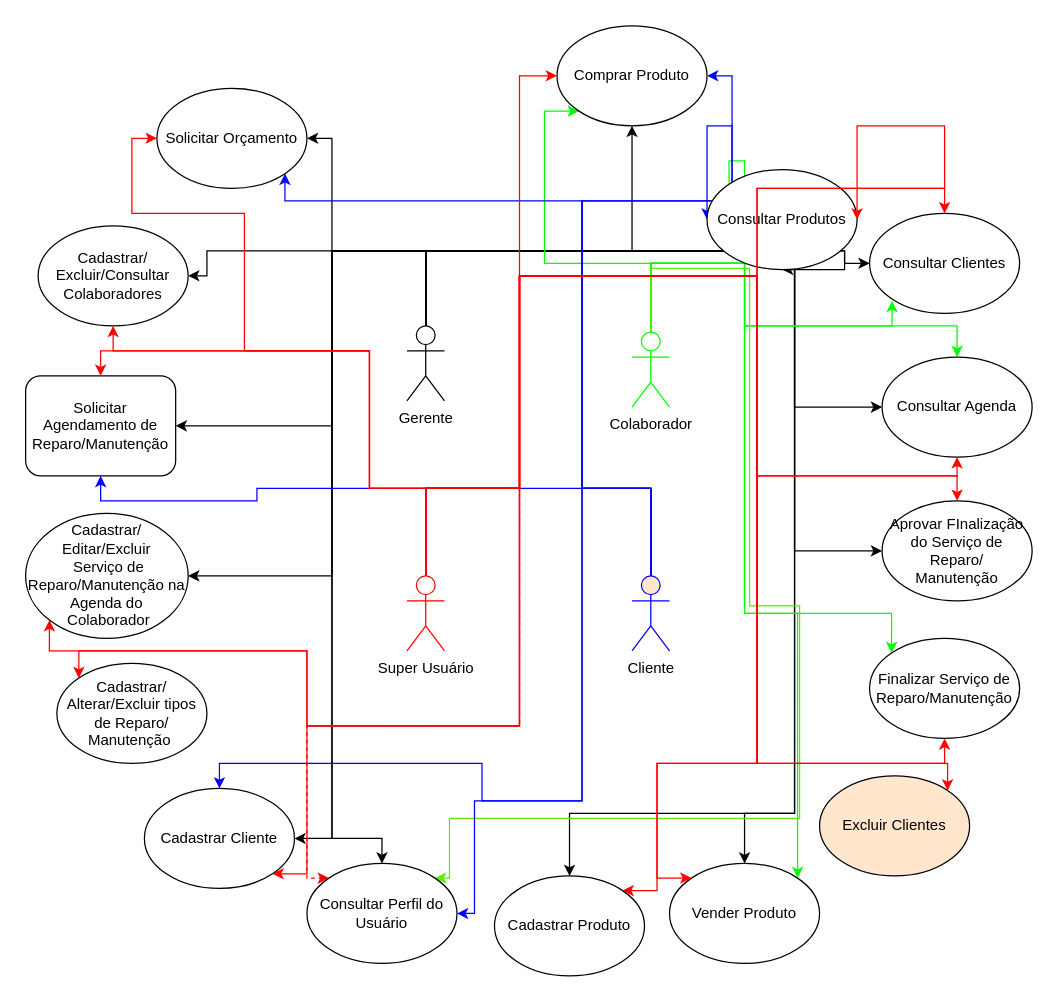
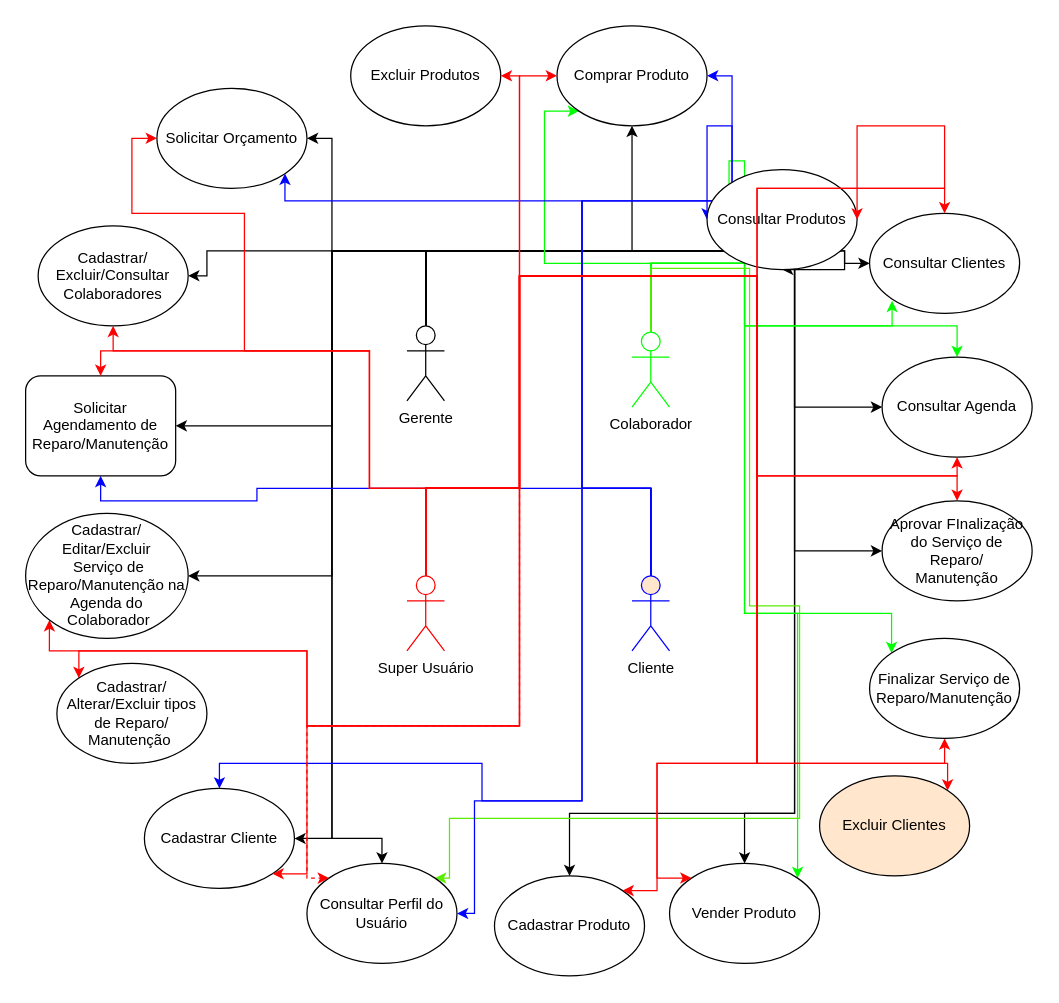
+ <mxCell id="37" value="Excluir Produtos" style="ellipse;whiteSpace=wrap;html=1;" parent="1" vertex="1"><mxGeometry x="280" y="20" width="120" height="80" as="geometry" /></mxCell>
+ <mxCell id="44" style="edgeStyle=orthogonalEdgeStyle;rounded=0;orthogonalLoop=1;jettySize=auto;html=1;exitX=0.5;exitY=0;exitDx=0;exitDy=0;exitPerimeter=0;entryX=1;entryY=0.5;entryDx=0;entryDy=0;strokeColor=#FF0000;" parent="1" source="61" target="37" edge="1"><mxGeometry relative="1" as="geometry"><Array as="points"><mxPoint x="340" y="390" /><mxPoint x="415" y="390" /><mxPoint x="415" y="60" /></Array></mxGeometry></mxCell>
